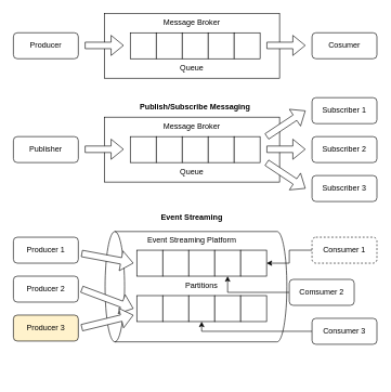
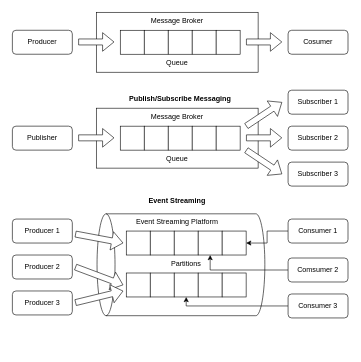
- <mxCell id="52" value="Consumer 1" style="rounded=1;whiteSpace=wrap;html=1;dashed=1;" vertex="1" parent="1"><mxGeometry x="480" y="365" width="100" height="40" as="geometry" /></mxCell>
+ <mxCell id="52" value="Consumer 1" style="rounded=1;whiteSpace=wrap;html=1;" vertex="1" parent="1"><mxGeometry x="480" y="365" width="100" height="40" as="geometry" /></mxCell>
- <mxCell id="54" value="Comsumer 2" style="rounded=1;whiteSpace=wrap;html=1;" vertex="1" parent="1"><mxGeometry x="445" y="430" width="100" height="40" as="geometry" /></mxCell>
+ <mxCell id="54" value="Comsumer 2" style="rounded=1;whiteSpace=wrap;html=1;" vertex="1" parent="1"><mxGeometry x="480" y="430" width="100" height="40" as="geometry" /></mxCell>
- <mxCell id="46" value="Producer 3" style="rounded=1;whiteSpace=wrap;html=1;fillColor=#fff2cc;" vertex="1" parent="1"><mxGeometry x="20" y="485" width="100" height="40" as="geometry" /></mxCell>
+ <mxCell id="46" value="Producer 3" style="rounded=1;whiteSpace=wrap;html=1;" vertex="1" parent="1"><mxGeometry x="20" y="485" width="100" height="40" as="geometry" /></mxCell>
